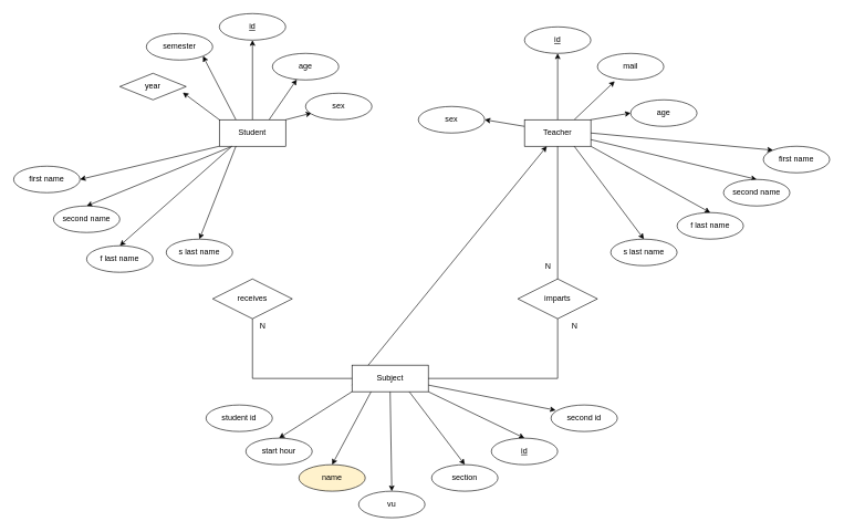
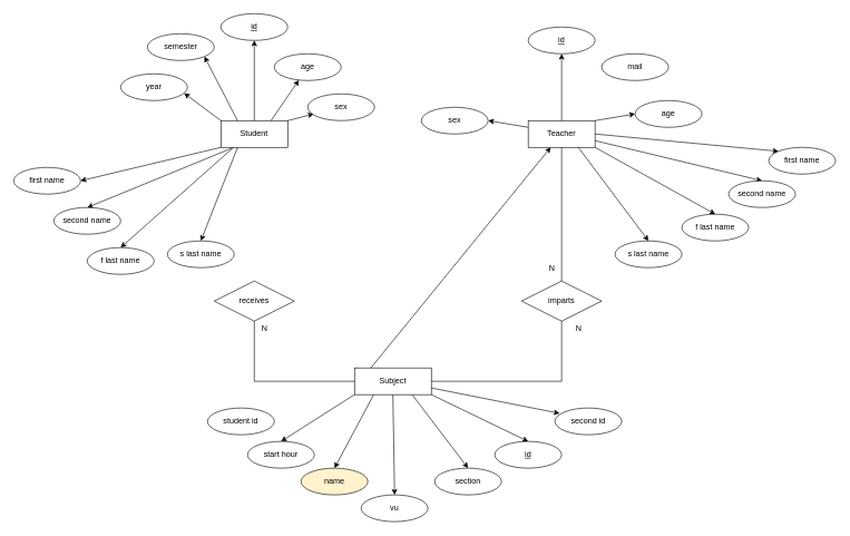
- <mxCell id="25" value="year" style="rhombus;whiteSpace=wrap;html=1;align=center;" parent="1" vertex="1"><mxGeometry x="180" y="110" width="100" height="40" as="geometry" /></mxCell>
+ <mxCell id="25" value="year" style="ellipse;whiteSpace=wrap;html=1;align=center;" parent="1" vertex="1"><mxGeometry x="180" y="110" width="100" height="40" as="geometry" /></mxCell>
- <mxCell id="10" style="edgeStyle=none;rounded=0;orthogonalLoop=1;jettySize=auto;html=1;exitX=0.75;exitY=0;exitDx=0;exitDy=0;entryX=0.26;entryY=1.05;entryDx=0;entryDy=0;entryPerimeter=0;" parent="1" source="12" target="35" edge="1"><mxGeometry relative="1" as="geometry" /></mxCell>
